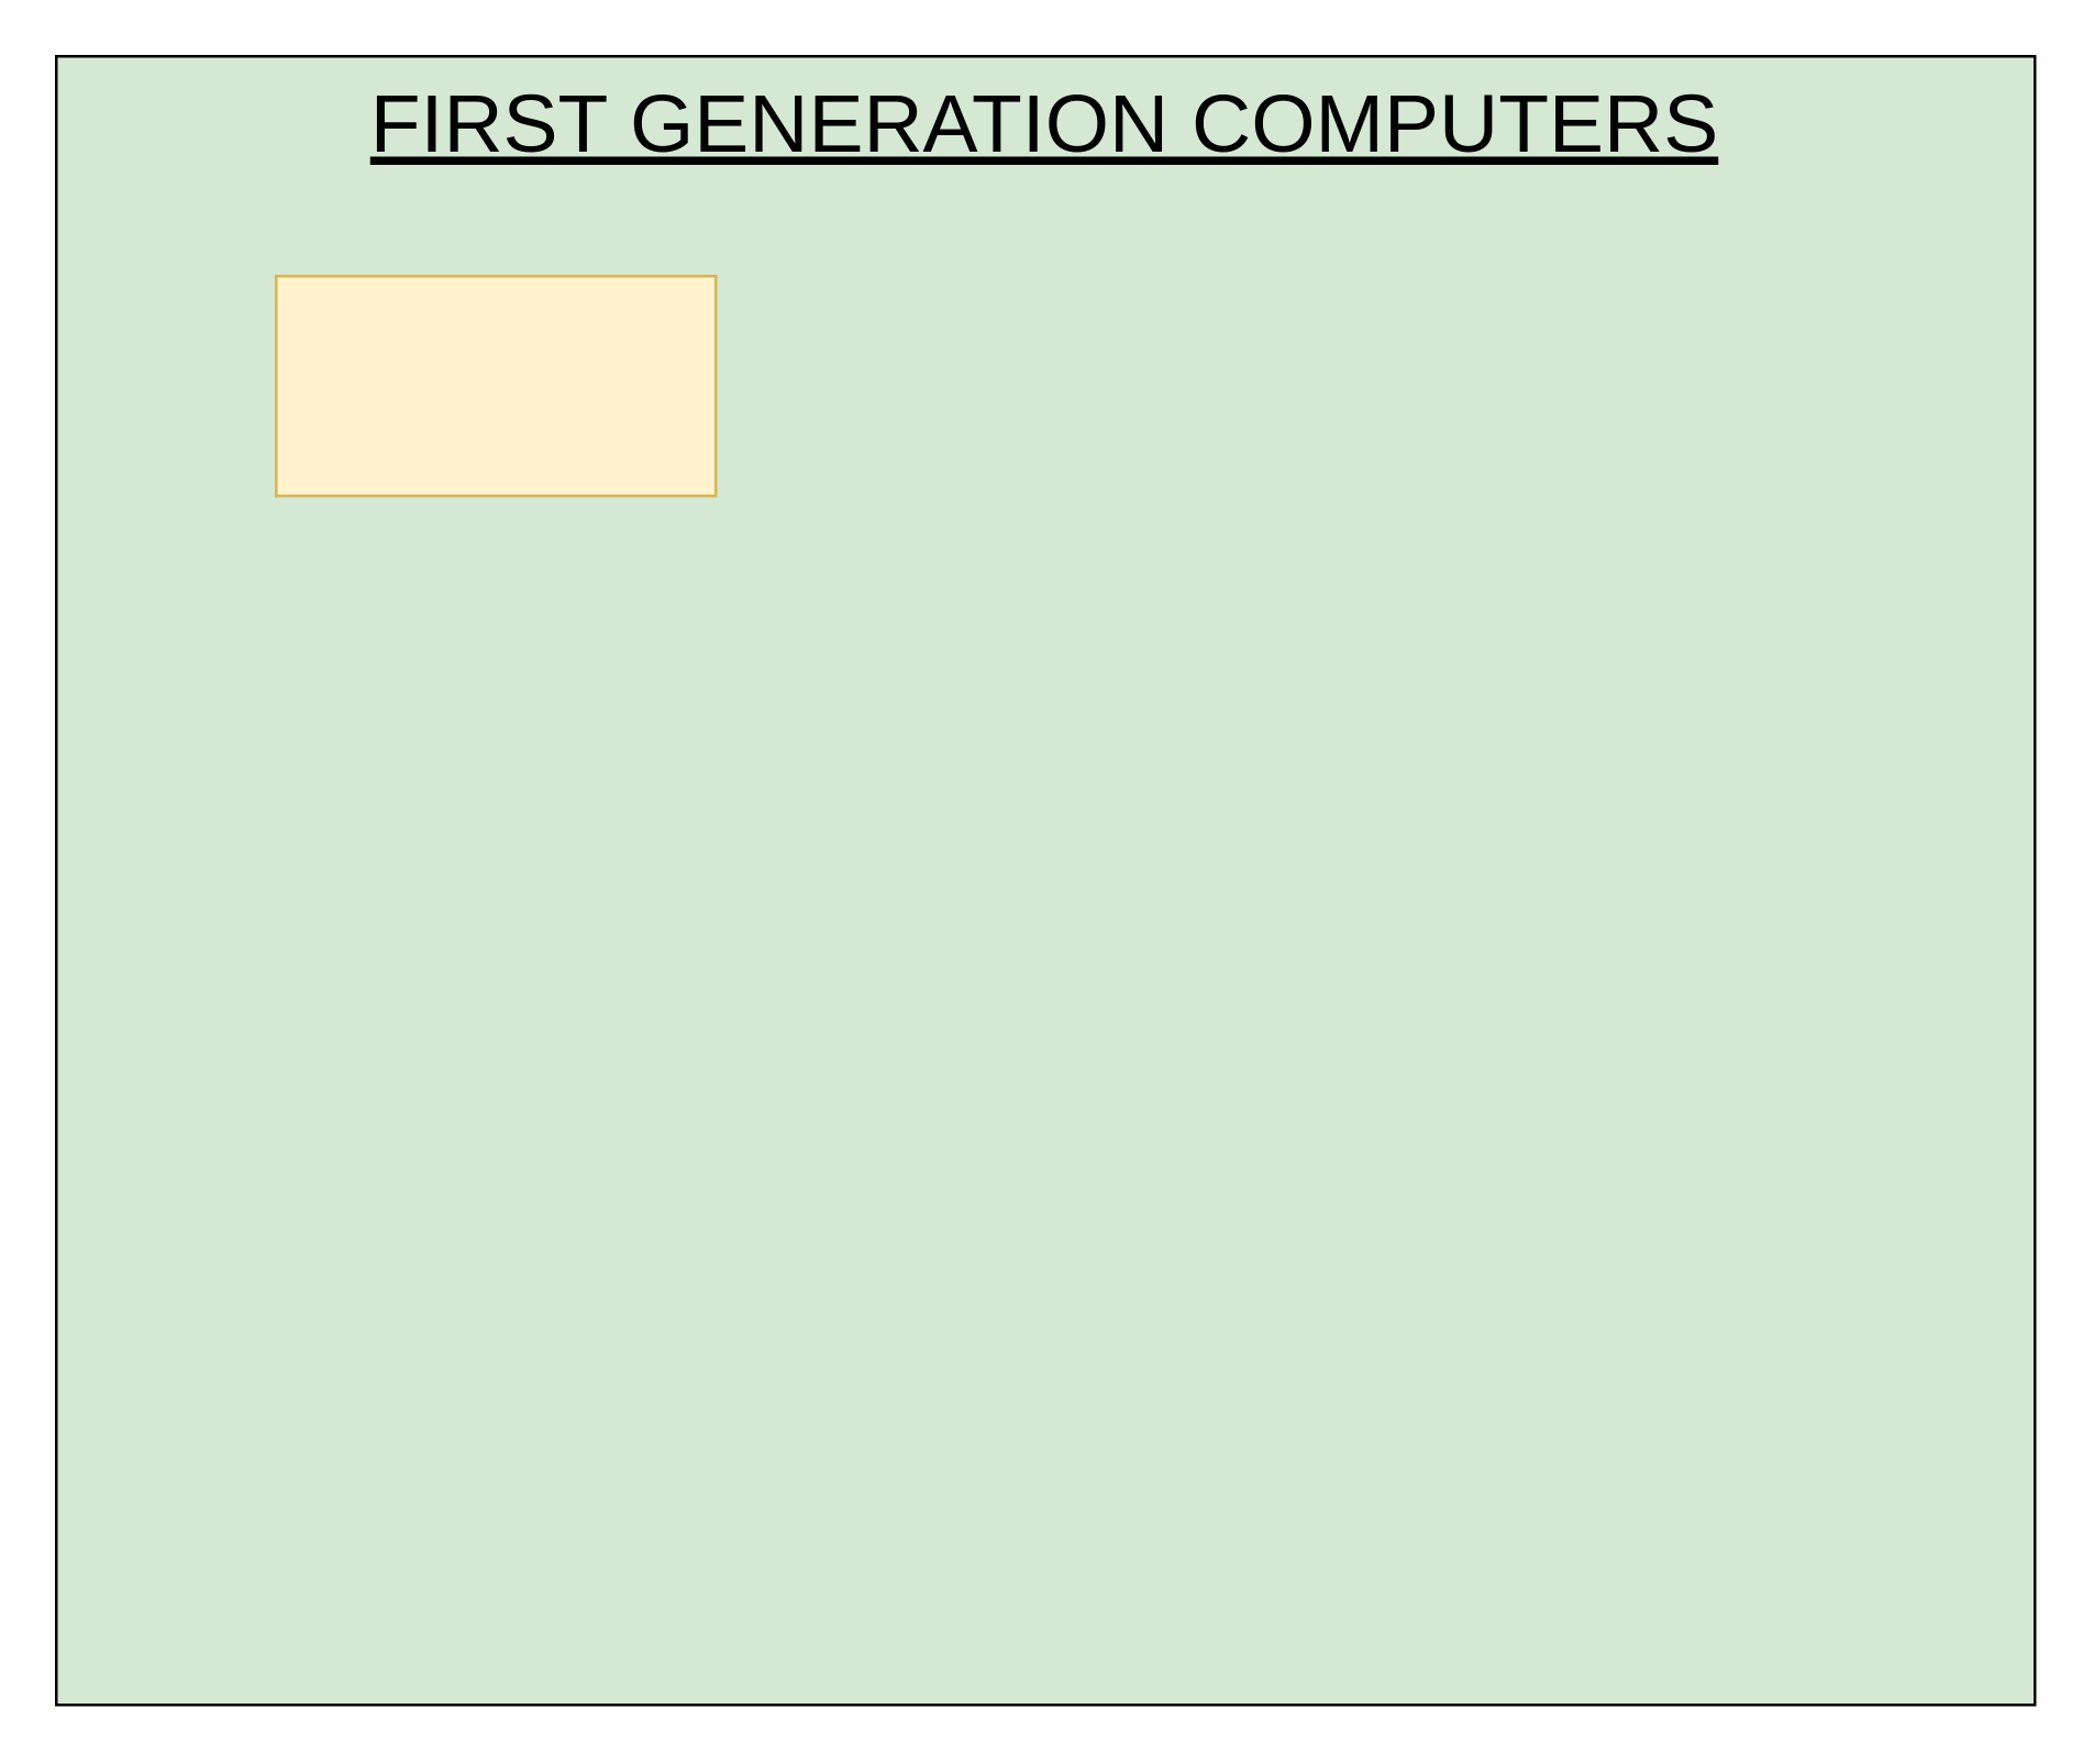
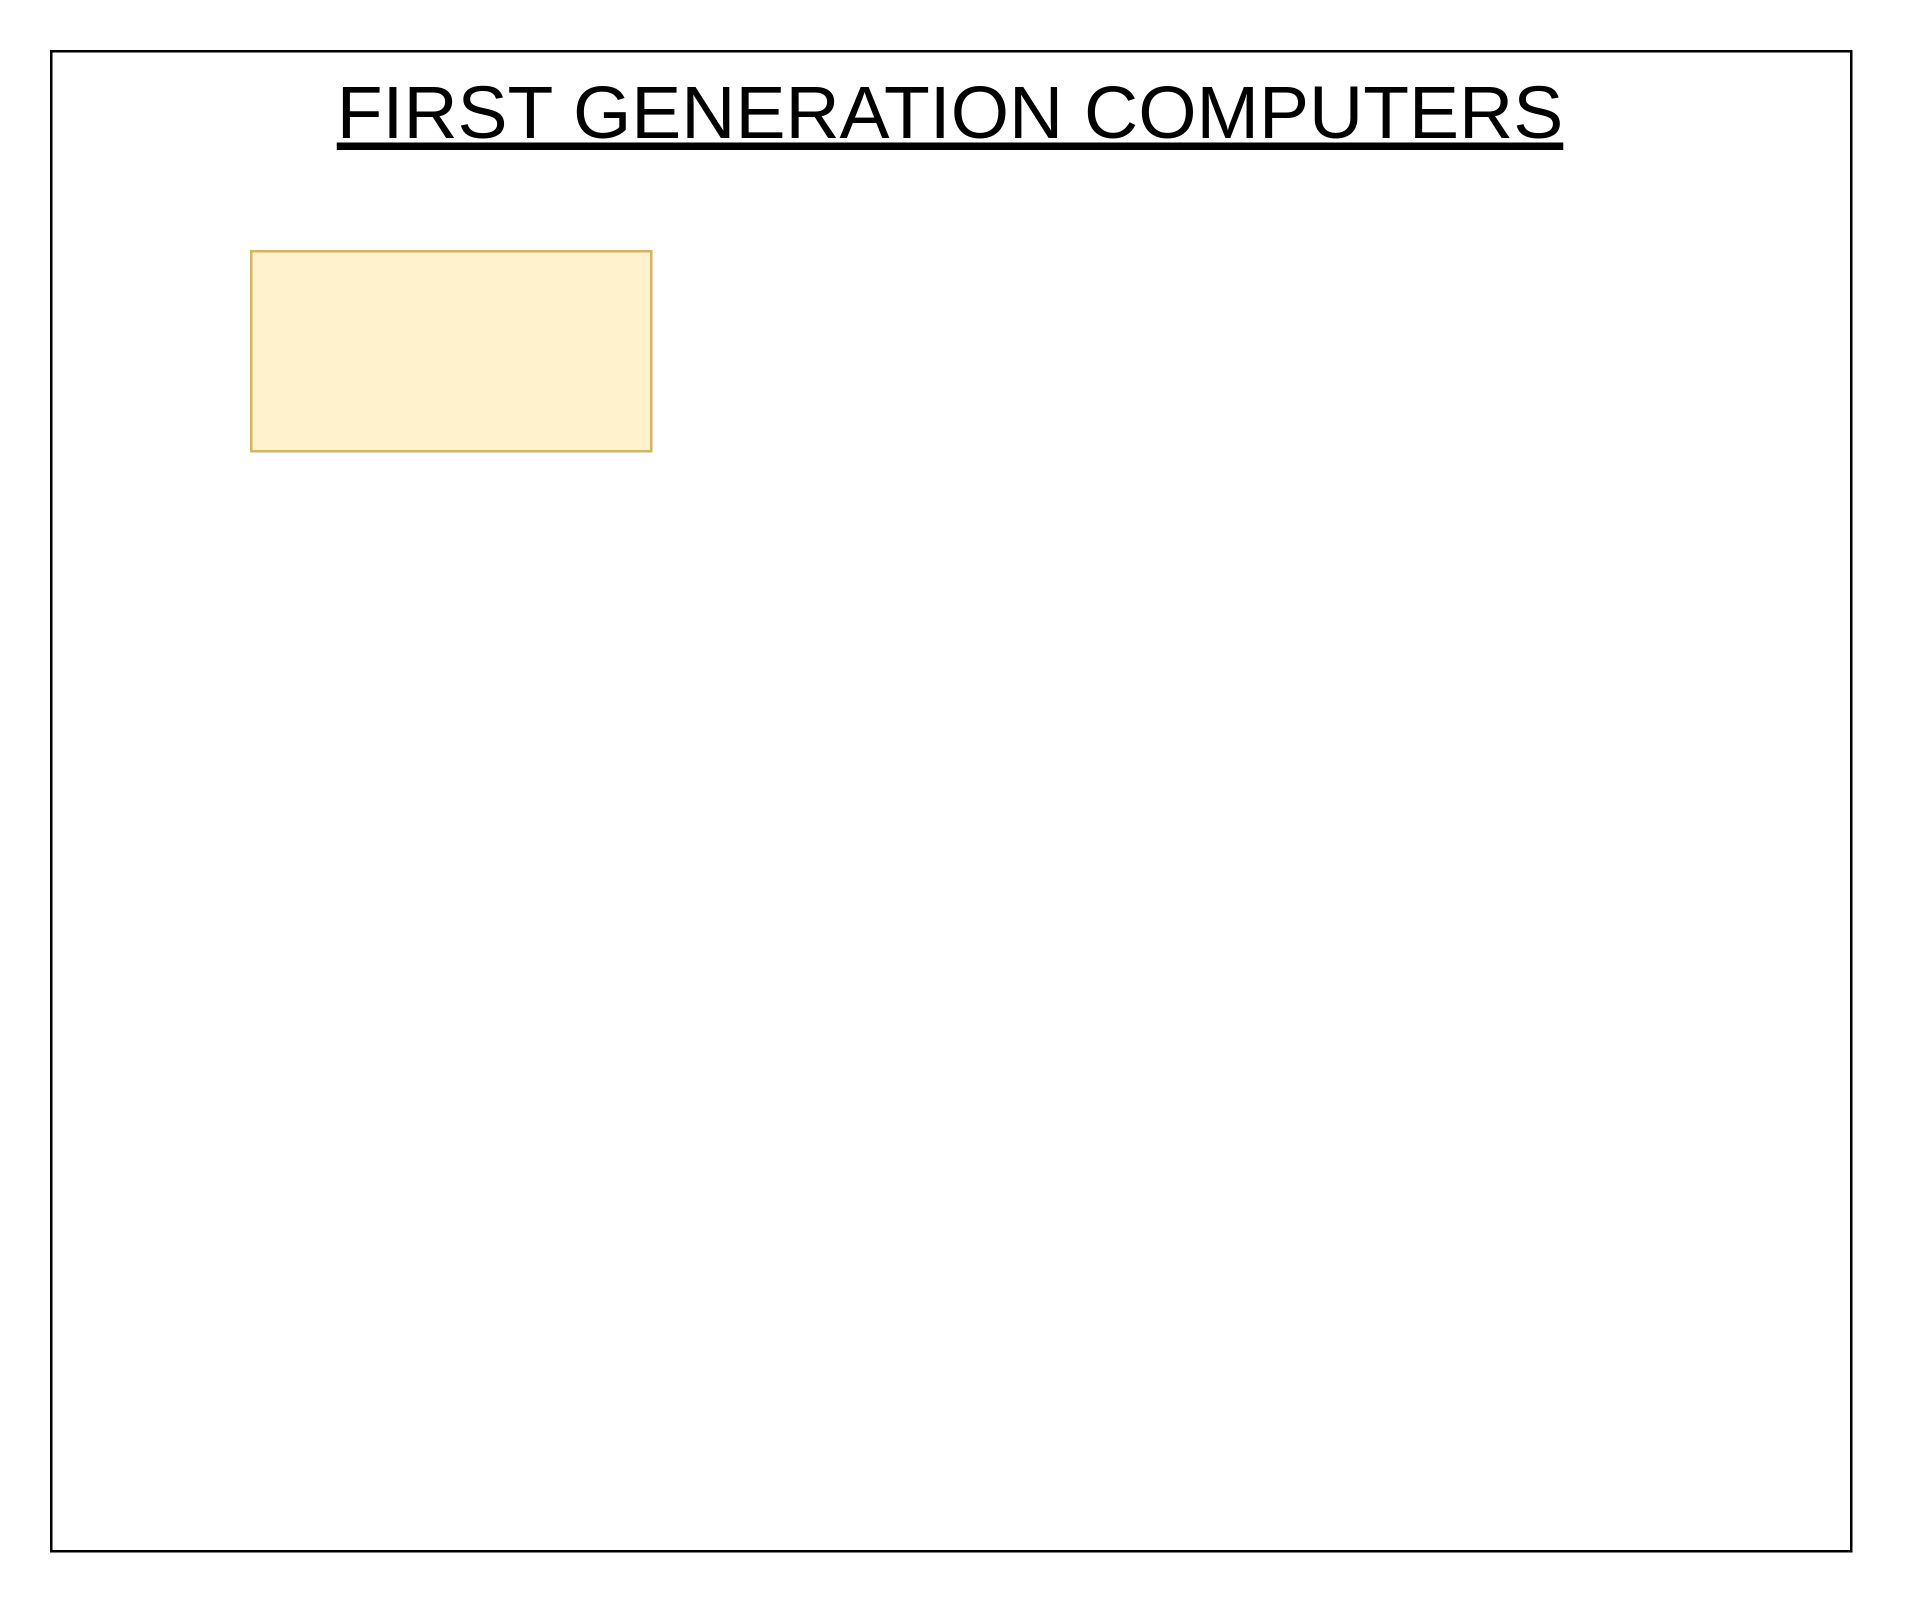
- <mxCell id="2" value="FIRST GENERATION COMPUTERS" style="rounded=0;whiteSpace=wrap;html=1;verticalAlign=top;fontSize=30;fontStyle=4;fillColor=#d5e8d4;" vertex="1" parent="1"><mxGeometry x="20" y="20" width="720" height="600" as="geometry" /></mxCell>
+ <mxCell id="2" value="FIRST GENERATION COMPUTERS" style="rounded=0;whiteSpace=wrap;html=1;verticalAlign=top;fontSize=30;fontStyle=4" vertex="1" parent="1"><mxGeometry x="20" y="20" width="720" height="600" as="geometry" /></mxCell>
